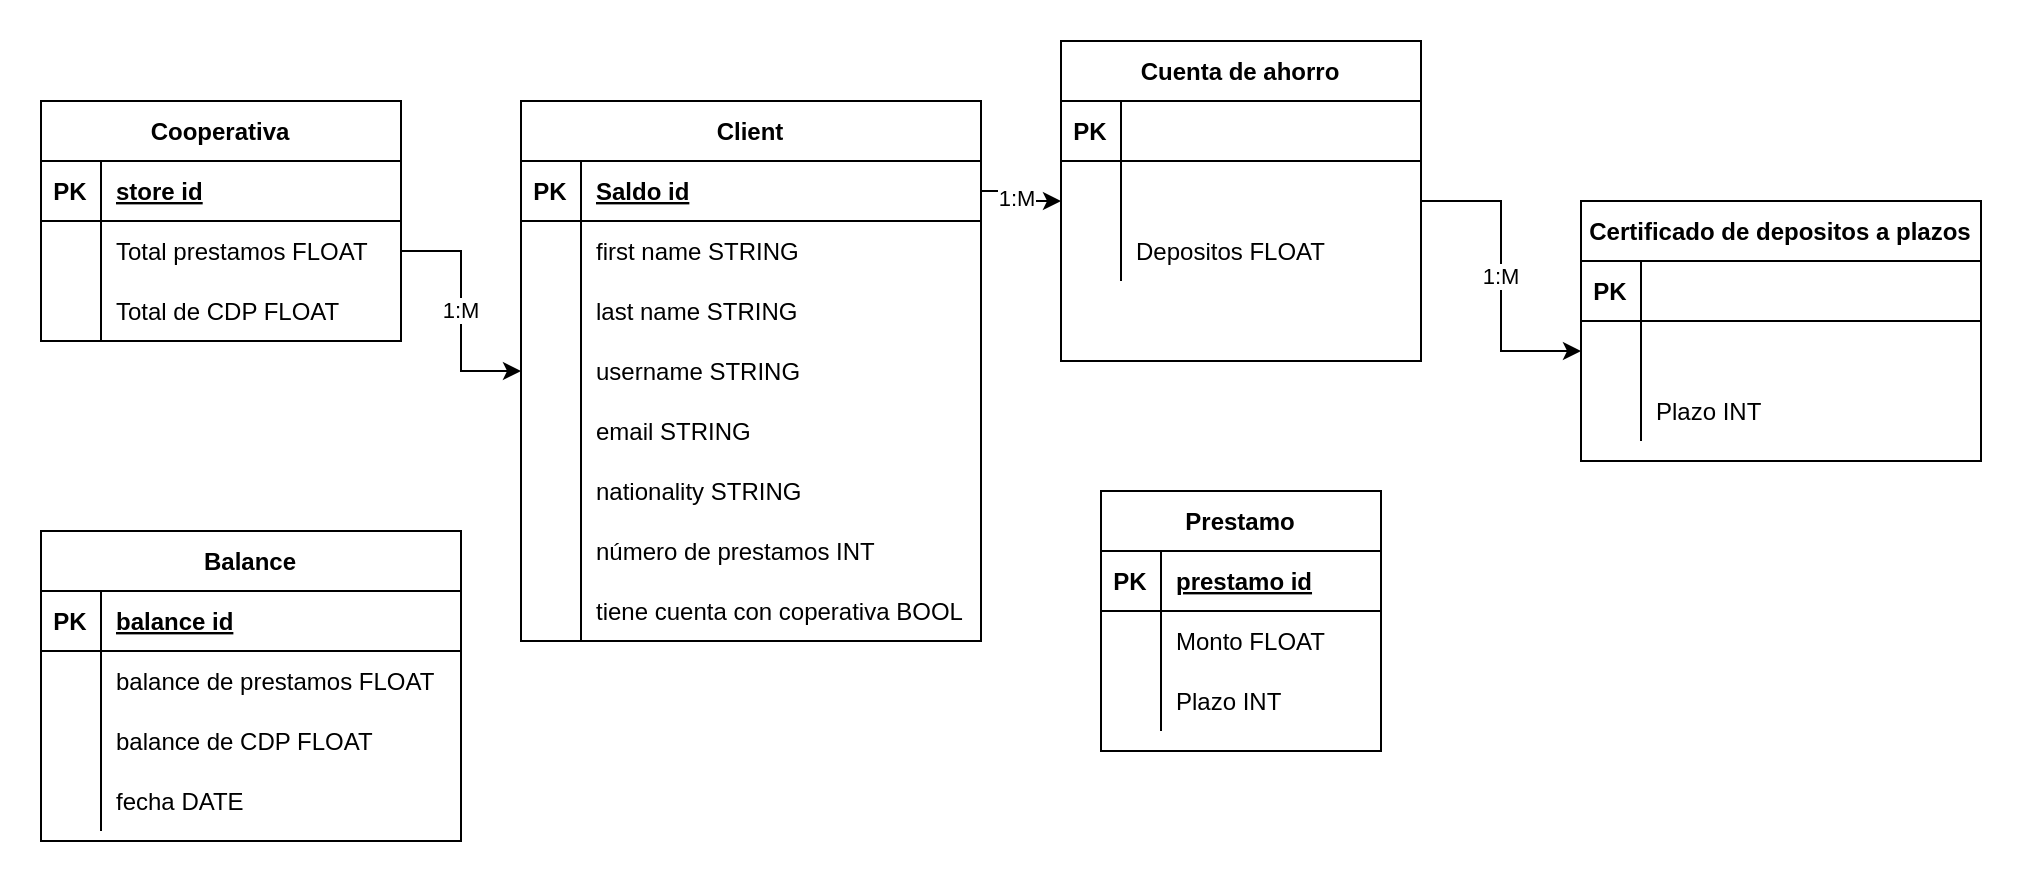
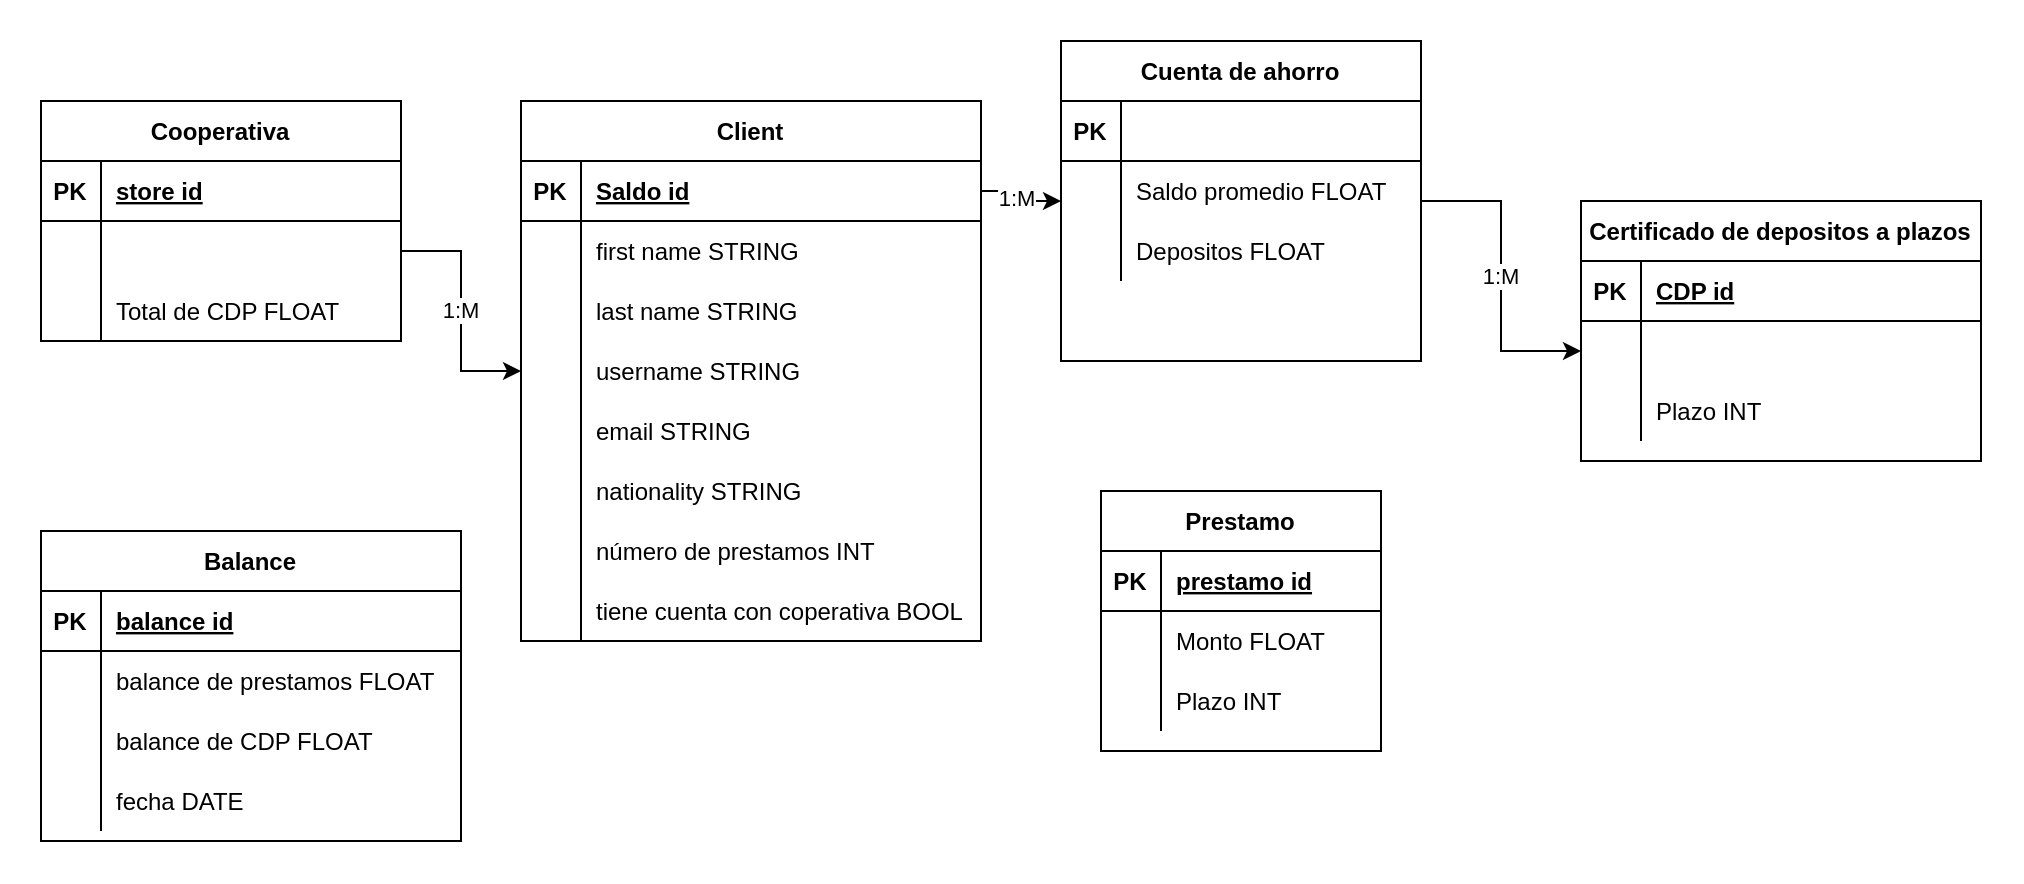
+ <mxCell id="8" value="Saldo promedio FLOAT" style="shape=partialRectangle;connectable=0;fillColor=none;top=0;left=0;bottom=0;right=0;align=left;spacingLeft=6;overflow=hidden;" vertex="1" parent="6"><mxGeometry x="30" width="150" height="30" as="geometry" /></mxCell>
- <mxCell id="66" value="Total prestamos FLOAT" style="shape=partialRectangle;connectable=0;fillColor=none;top=0;left=0;bottom=0;right=0;align=left;spacingLeft=6;overflow=hidden;" vertex="1" parent="64"><mxGeometry x="30" width="150" height="30" as="geometry" /></mxCell>
+ <mxCell id="27" value="CDP id" style="shape=partialRectangle;connectable=0;fillColor=none;top=0;left=0;bottom=0;right=0;align=left;spacingLeft=6;fontStyle=5;overflow=hidden;" vertex="1" parent="25"><mxGeometry x="30" width="170" height="30" as="geometry" /></mxCell>
